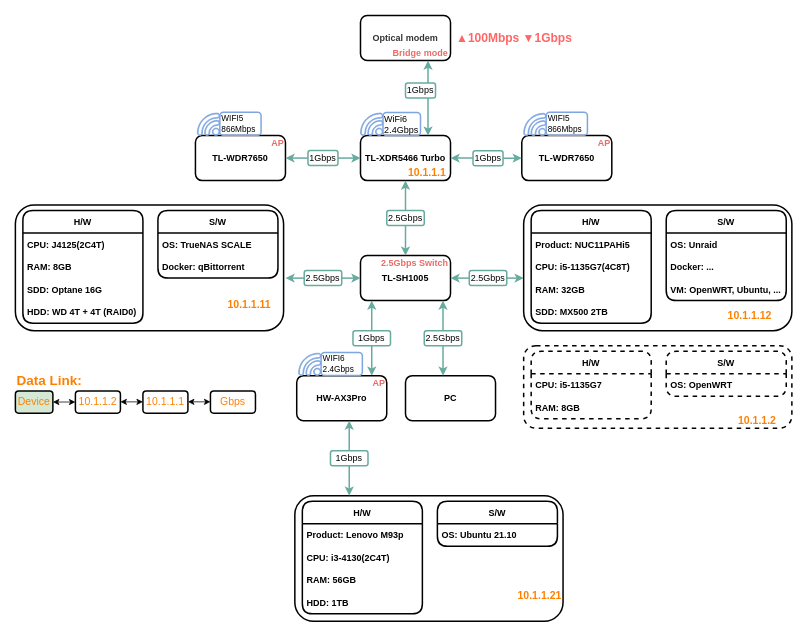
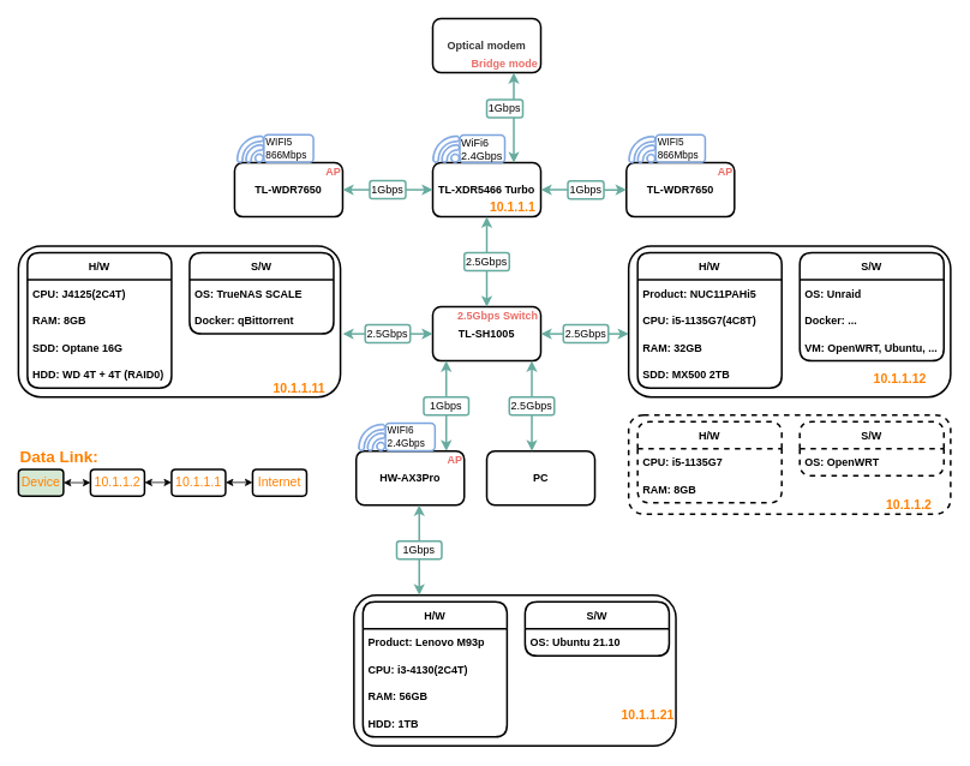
- <mxCell id="44" value="&lt;font color=&quot;#ff6666&quot; style=&quot;font-size: 16px&quot;&gt;&lt;b&gt;▲100Mbps&amp;nbsp;&lt;/b&gt;&lt;span&gt;&lt;b&gt;▼&lt;/b&gt;&lt;/span&gt;&lt;b&gt;1Gbps&lt;/b&gt;&lt;/font&gt;" style="text;html=1;strokeColor=none;fillColor=none;align=center;verticalAlign=middle;whiteSpace=wrap;rounded=0;" parent="1" vertex="1"><mxGeometry x="615" y="40" width="140" height="20" as="geometry" /></mxCell>
- <mxCell id="66" value="&lt;b&gt;&lt;font color=&quot;#ff8000&quot; style=&quot;font-size: 14px&quot;&gt;10.1.1.11&lt;/font&gt;&lt;/b&gt;" style="text;html=1;strokeColor=none;fillColor=none;align=center;verticalAlign=middle;whiteSpace=wrap;rounded=0;direction=east;" parent="1" vertex="1"><mxGeometry x="302.5" y="395" width="57.5" height="20" as="geometry" /></mxCell>
+ <mxCell id="66" value="&lt;b&gt;&lt;font color=&quot;#ff8000&quot; style=&quot;font-size: 14px&quot;&gt;10.1.1.11&lt;/font&gt;&lt;/b&gt;" style="text;html=1;strokeColor=none;fillColor=none;align=center;verticalAlign=middle;whiteSpace=wrap;rounded=0;direction=east;" parent="1" vertex="1"><mxGeometry x="302.5" y="420" width="57.5" height="20" as="geometry" /></mxCell>
- <mxCell id="82" value="Gbps" style="rounded=1;whiteSpace=wrap;html=1;fontSize=14;fontColor=#FF8000;strokeWidth=2;" parent="1" vertex="1"><mxGeometry x="280" y="520.33" width="60" height="29.67" as="geometry" /></mxCell>
+ <mxCell id="82" value="Internet" style="rounded=1;whiteSpace=wrap;html=1;fontSize=14;fontColor=#FF8000;strokeWidth=2;" parent="1" vertex="1"><mxGeometry x="280" y="520.33" width="60" height="29.67" as="geometry" /></mxCell>
